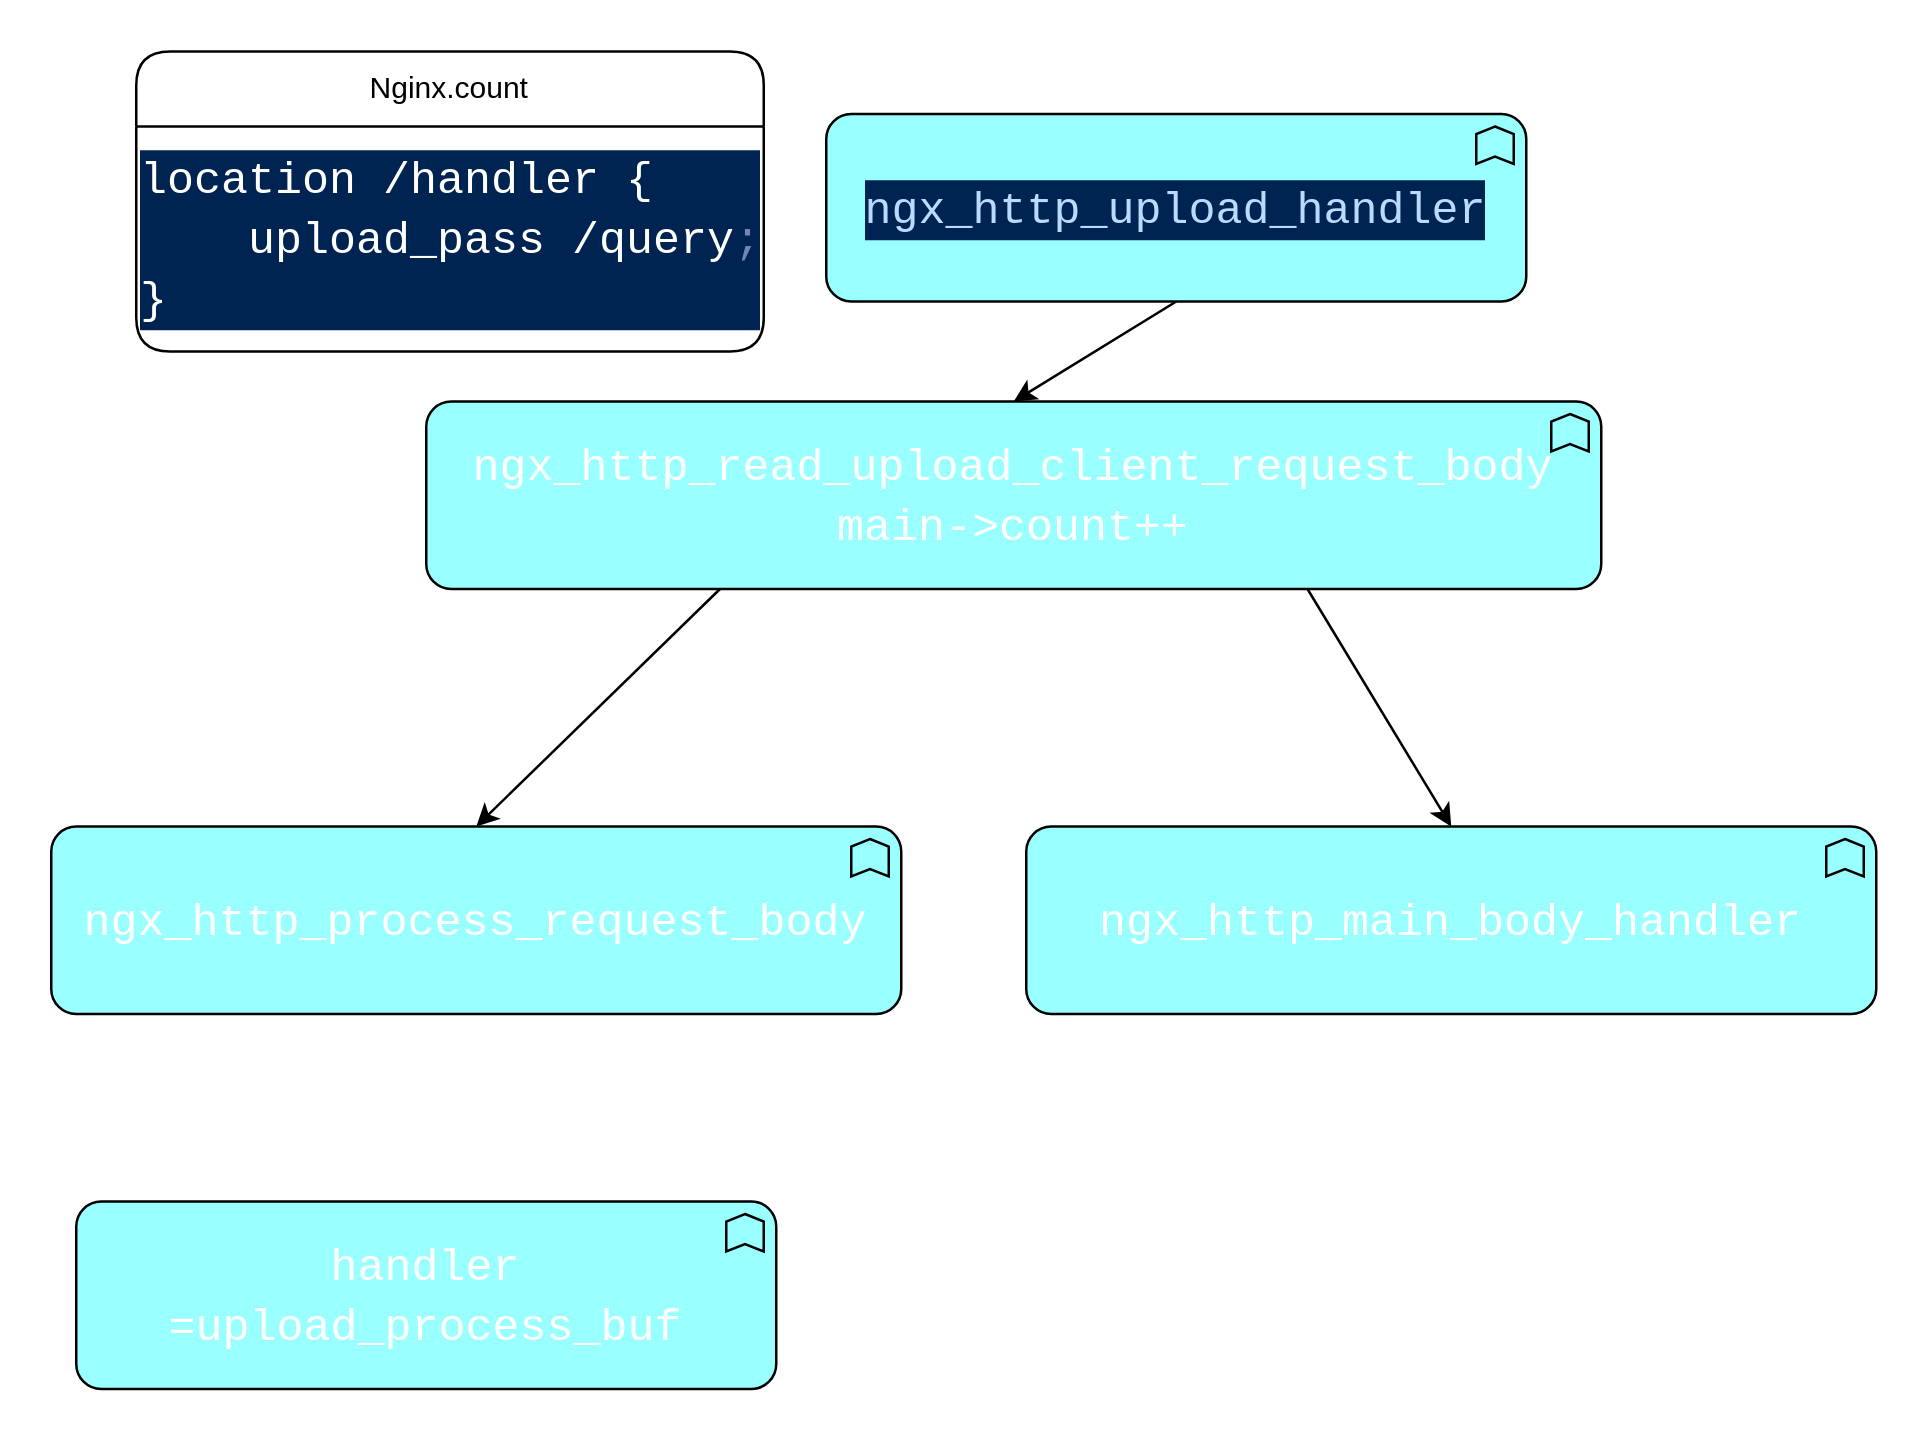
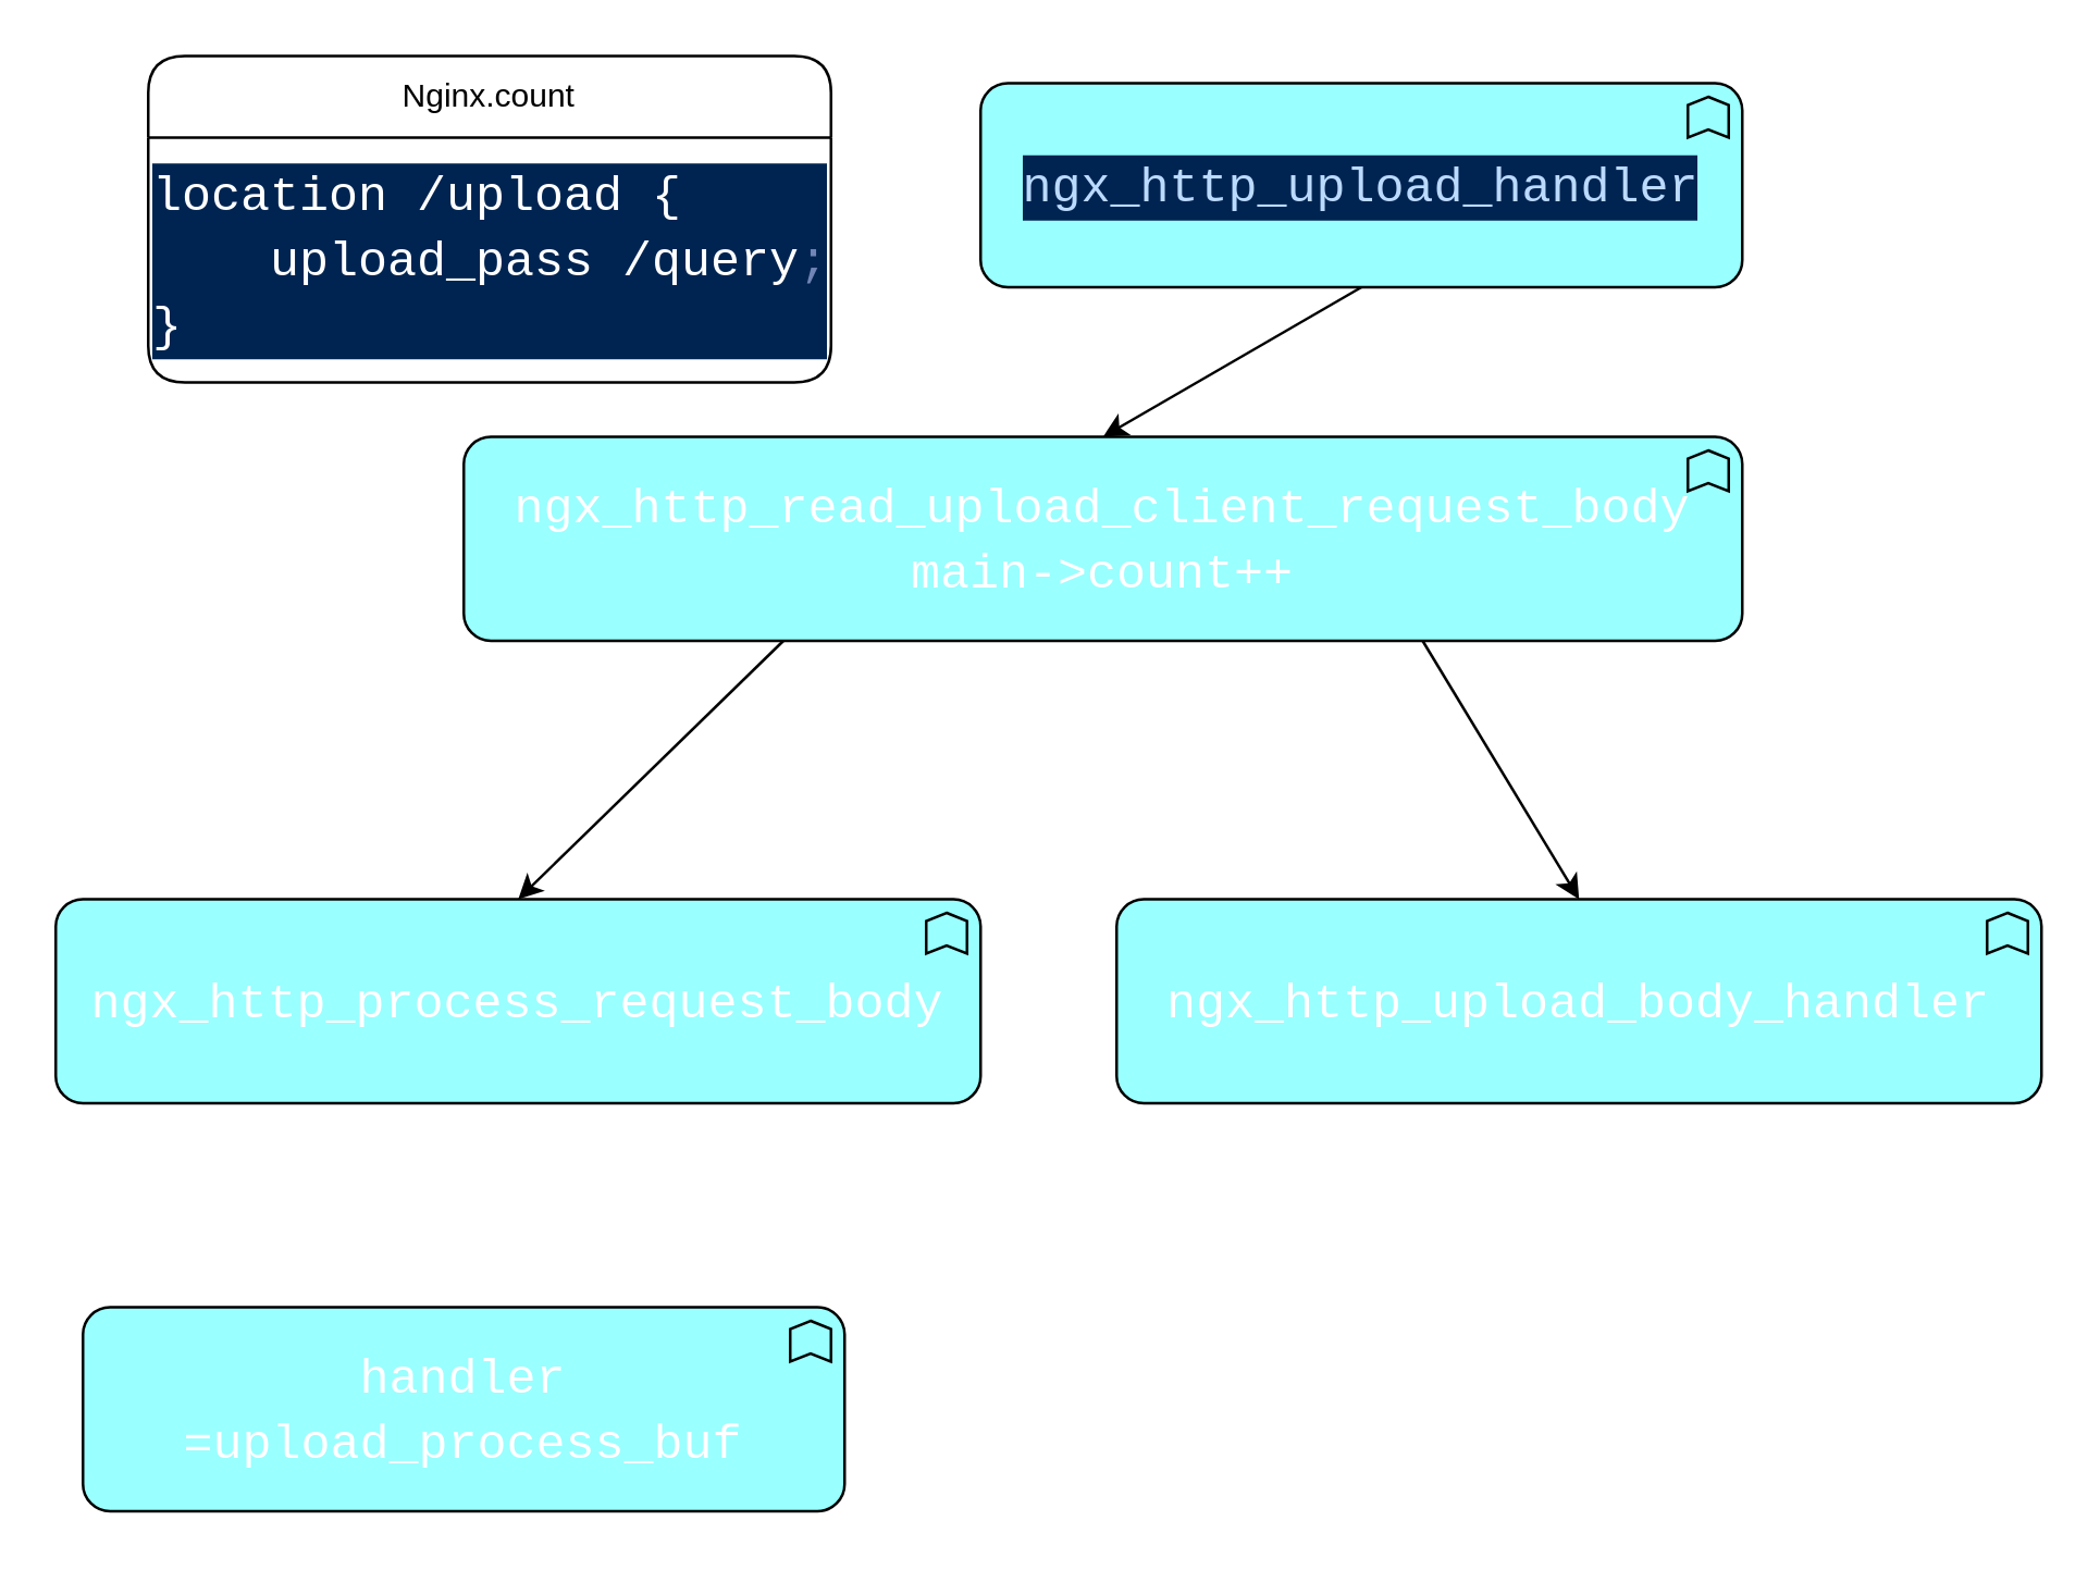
- <mxCell id="11" value="&lt;div style=&quot;background-color: rgb(0, 36, 81); font-family: &amp;quot;JetBrainsMono Nerd Font Mono&amp;quot;, &amp;quot;Fira Code&amp;quot;, Menlo, Monaco, &amp;quot;Courier New&amp;quot;, monospace, Consolas, Consolas, &amp;quot;Courier New&amp;quot;, monospace; font-size: 18px; line-height: 24px;&quot;&gt;&lt;span style=&quot;color: #bbdaff;&quot;&gt;ngx_http_upload_handler&lt;/span&gt;&lt;/div&gt;" style="html=1;outlineConnect=0;whiteSpace=wrap;fillColor=#99ffff;shape=mxgraph.archimate3.application;appType=func;archiType=rounded;labelBackgroundColor=none;fontColor=#FFFFFF;" vertex="1" parent="1"><mxGeometry x="330" y="45" width="280" height="75" as="geometry" /></mxCell>
+ <mxCell id="11" value="&lt;div style=&quot;background-color: rgb(0, 36, 81); font-family: &amp;quot;JetBrainsMono Nerd Font Mono&amp;quot;, &amp;quot;Fira Code&amp;quot;, Menlo, Monaco, &amp;quot;Courier New&amp;quot;, monospace, Consolas, Consolas, &amp;quot;Courier New&amp;quot;, monospace; font-size: 18px; line-height: 24px;&quot;&gt;&lt;span style=&quot;color: #bbdaff;&quot;&gt;ngx_http_upload_handler&lt;/span&gt;&lt;/div&gt;" style="html=1;outlineConnect=0;whiteSpace=wrap;fillColor=#99ffff;shape=mxgraph.archimate3.application;appType=func;archiType=rounded;labelBackgroundColor=none;fontColor=#FFFFFF;" vertex="1" parent="1"><mxGeometry x="360" y="30" width="280" height="75" as="geometry" /></mxCell>
- <mxCell id="3" value="&lt;div style=&quot;color: rgb(255, 255, 255); background-color: rgb(0, 36, 81); font-family: &amp;quot;JetBrainsMono Nerd Font Mono&amp;quot;, &amp;quot;Fira Code&amp;quot;, Menlo, Monaco, &amp;quot;Courier New&amp;quot;, monospace, Consolas, Consolas, &amp;quot;Courier New&amp;quot;, monospace; font-size: 18px; line-height: 24px;&quot;&gt;&lt;div&gt;location /handler {&lt;/div&gt;&lt;div&gt;&amp;nbsp; &amp;nbsp; upload_pass /query&lt;span style=&quot;color: #7285b7;&quot;&gt;;&lt;/span&gt;&lt;/div&gt;&lt;div&gt;}&lt;/div&gt;&lt;/div&gt;" style="text;html=1;align=left;verticalAlign=middle;resizable=0;points=[];autosize=1;strokeColor=none;fillColor=none;fontFamily=Helvetica;rounded=1;arcSize=23;movable=0;rotatable=0;deletable=0;editable=0;connectable=0;" parent="2" vertex="1"><mxGeometry y="30" width="251" height="90" as="geometry" /></mxCell>
+ <mxCell id="3" value="&lt;div style=&quot;color: rgb(255, 255, 255); background-color: rgb(0, 36, 81); font-family: &amp;quot;JetBrainsMono Nerd Font Mono&amp;quot;, &amp;quot;Fira Code&amp;quot;, Menlo, Monaco, &amp;quot;Courier New&amp;quot;, monospace, Consolas, Consolas, &amp;quot;Courier New&amp;quot;, monospace; font-size: 18px; line-height: 24px;&quot;&gt;&lt;div&gt;location /upload {&lt;/div&gt;&lt;div&gt;&amp;nbsp; &amp;nbsp; upload_pass /query&lt;span style=&quot;color: #7285b7;&quot;&gt;;&lt;/span&gt;&lt;/div&gt;&lt;div&gt;}&lt;/div&gt;&lt;/div&gt;" style="text;html=1;align=left;verticalAlign=middle;resizable=0;points=[];autosize=1;strokeColor=none;fillColor=none;fontFamily=Helvetica;rounded=1;arcSize=23;movable=0;rotatable=0;deletable=0;editable=0;connectable=0;" parent="2" vertex="1"><mxGeometry y="30" width="251" height="90" as="geometry" /></mxCell>
- <mxCell id="8" value="&lt;div style=&quot;font-family: &amp;quot;JetBrainsMono Nerd Font Mono&amp;quot;, &amp;quot;Fira Code&amp;quot;, Menlo, Monaco, &amp;quot;Courier New&amp;quot;, monospace, Consolas, Consolas, &amp;quot;Courier New&amp;quot;, monospace; font-size: 18px; line-height: 24px;&quot;&gt;&lt;div style=&quot;line-height: 24px;&quot;&gt;&lt;div style=&quot;line-height: 24px;&quot;&gt;ngx_http_main_body_handler&lt;/div&gt;&lt;/div&gt;&lt;/div&gt;" style="html=1;outlineConnect=0;whiteSpace=wrap;fillColor=#99ffff;shape=mxgraph.archimate3.application;appType=func;archiType=rounded;fontColor=#FFFFFF;" vertex="1" parent="1"><mxGeometry x="410" y="330" width="340" height="75" as="geometry" /></mxCell>
+ <mxCell id="8" value="&lt;div style=&quot;font-family: &amp;quot;JetBrainsMono Nerd Font Mono&amp;quot;, &amp;quot;Fira Code&amp;quot;, Menlo, Monaco, &amp;quot;Courier New&amp;quot;, monospace, Consolas, Consolas, &amp;quot;Courier New&amp;quot;, monospace; font-size: 18px; line-height: 24px;&quot;&gt;&lt;div style=&quot;line-height: 24px;&quot;&gt;&lt;div style=&quot;line-height: 24px;&quot;&gt;ngx_http_upload_body_handler&lt;/div&gt;&lt;/div&gt;&lt;/div&gt;" style="html=1;outlineConnect=0;whiteSpace=wrap;fillColor=#99ffff;shape=mxgraph.archimate3.application;appType=func;archiType=rounded;fontColor=#FFFFFF;" vertex="1" parent="1"><mxGeometry x="410" y="330" width="340" height="75" as="geometry" /></mxCell>
